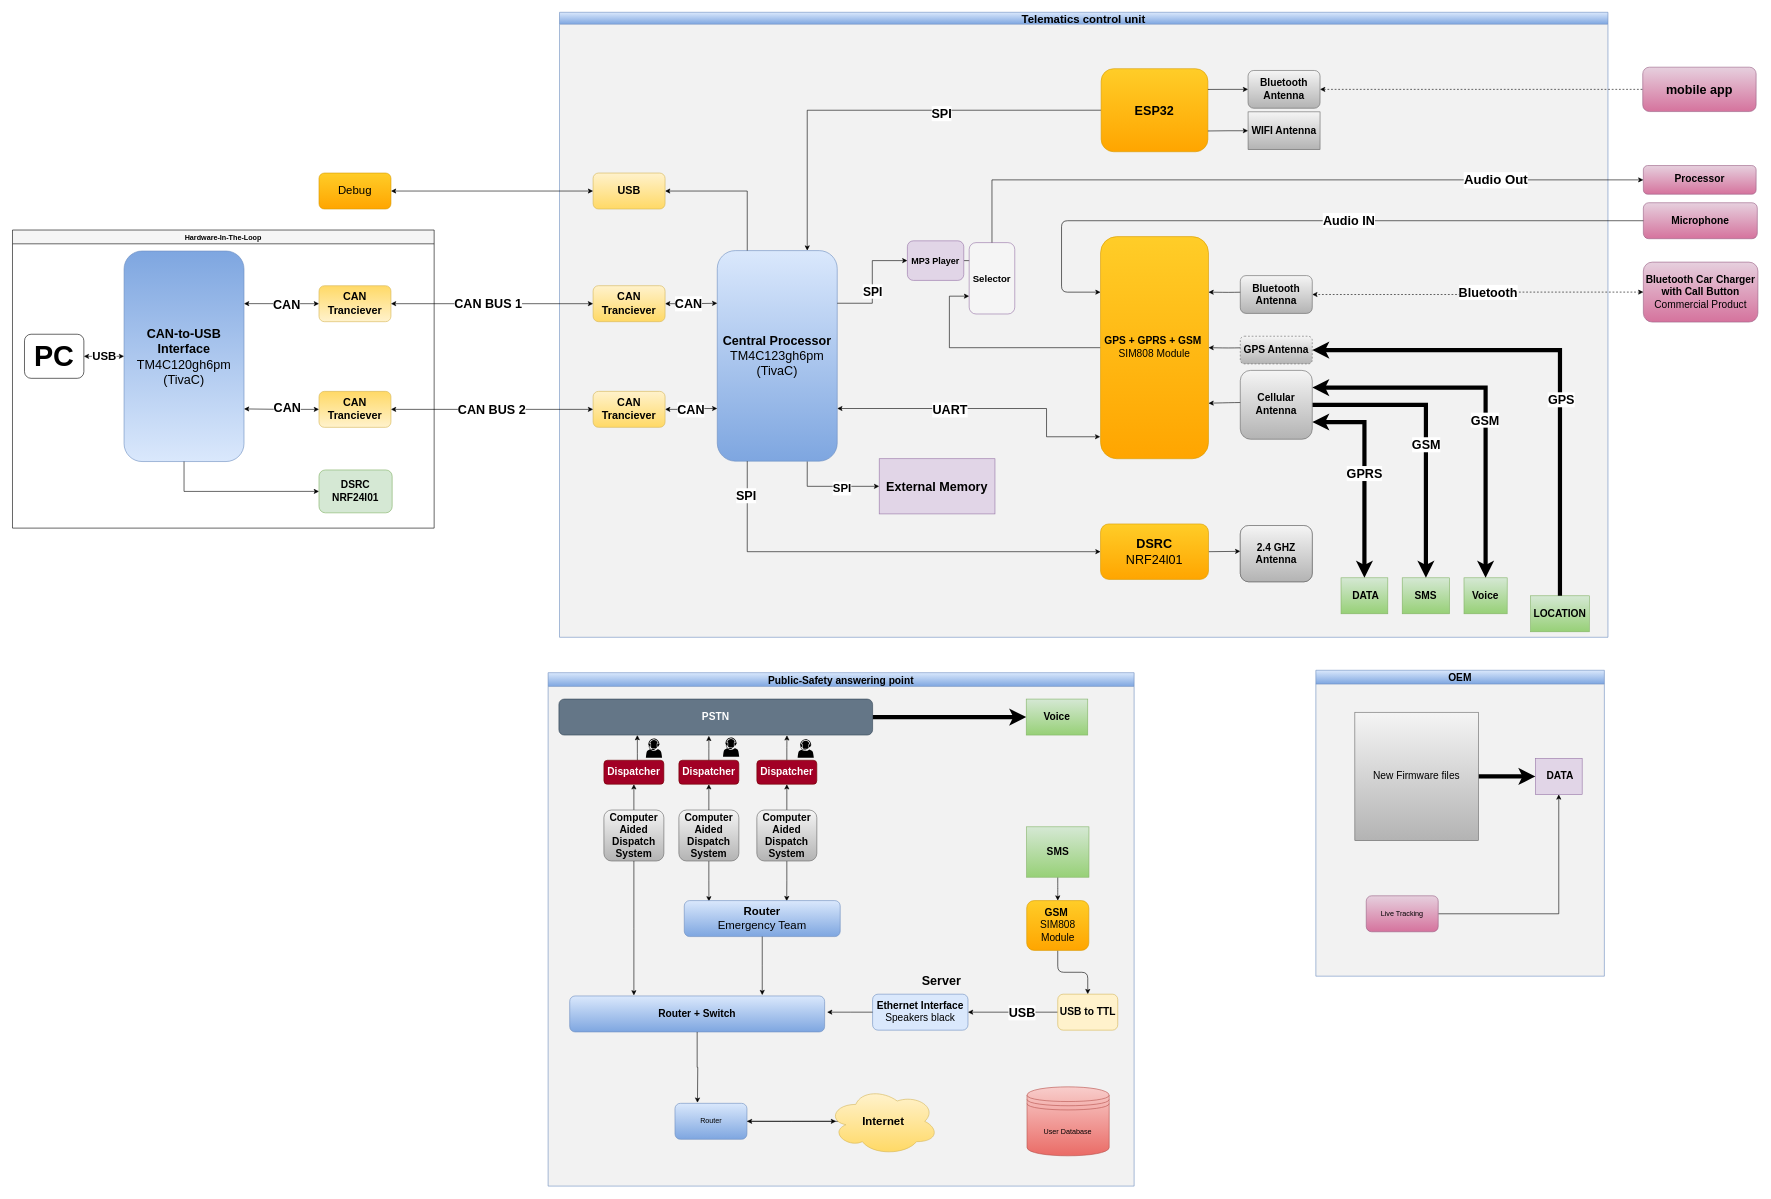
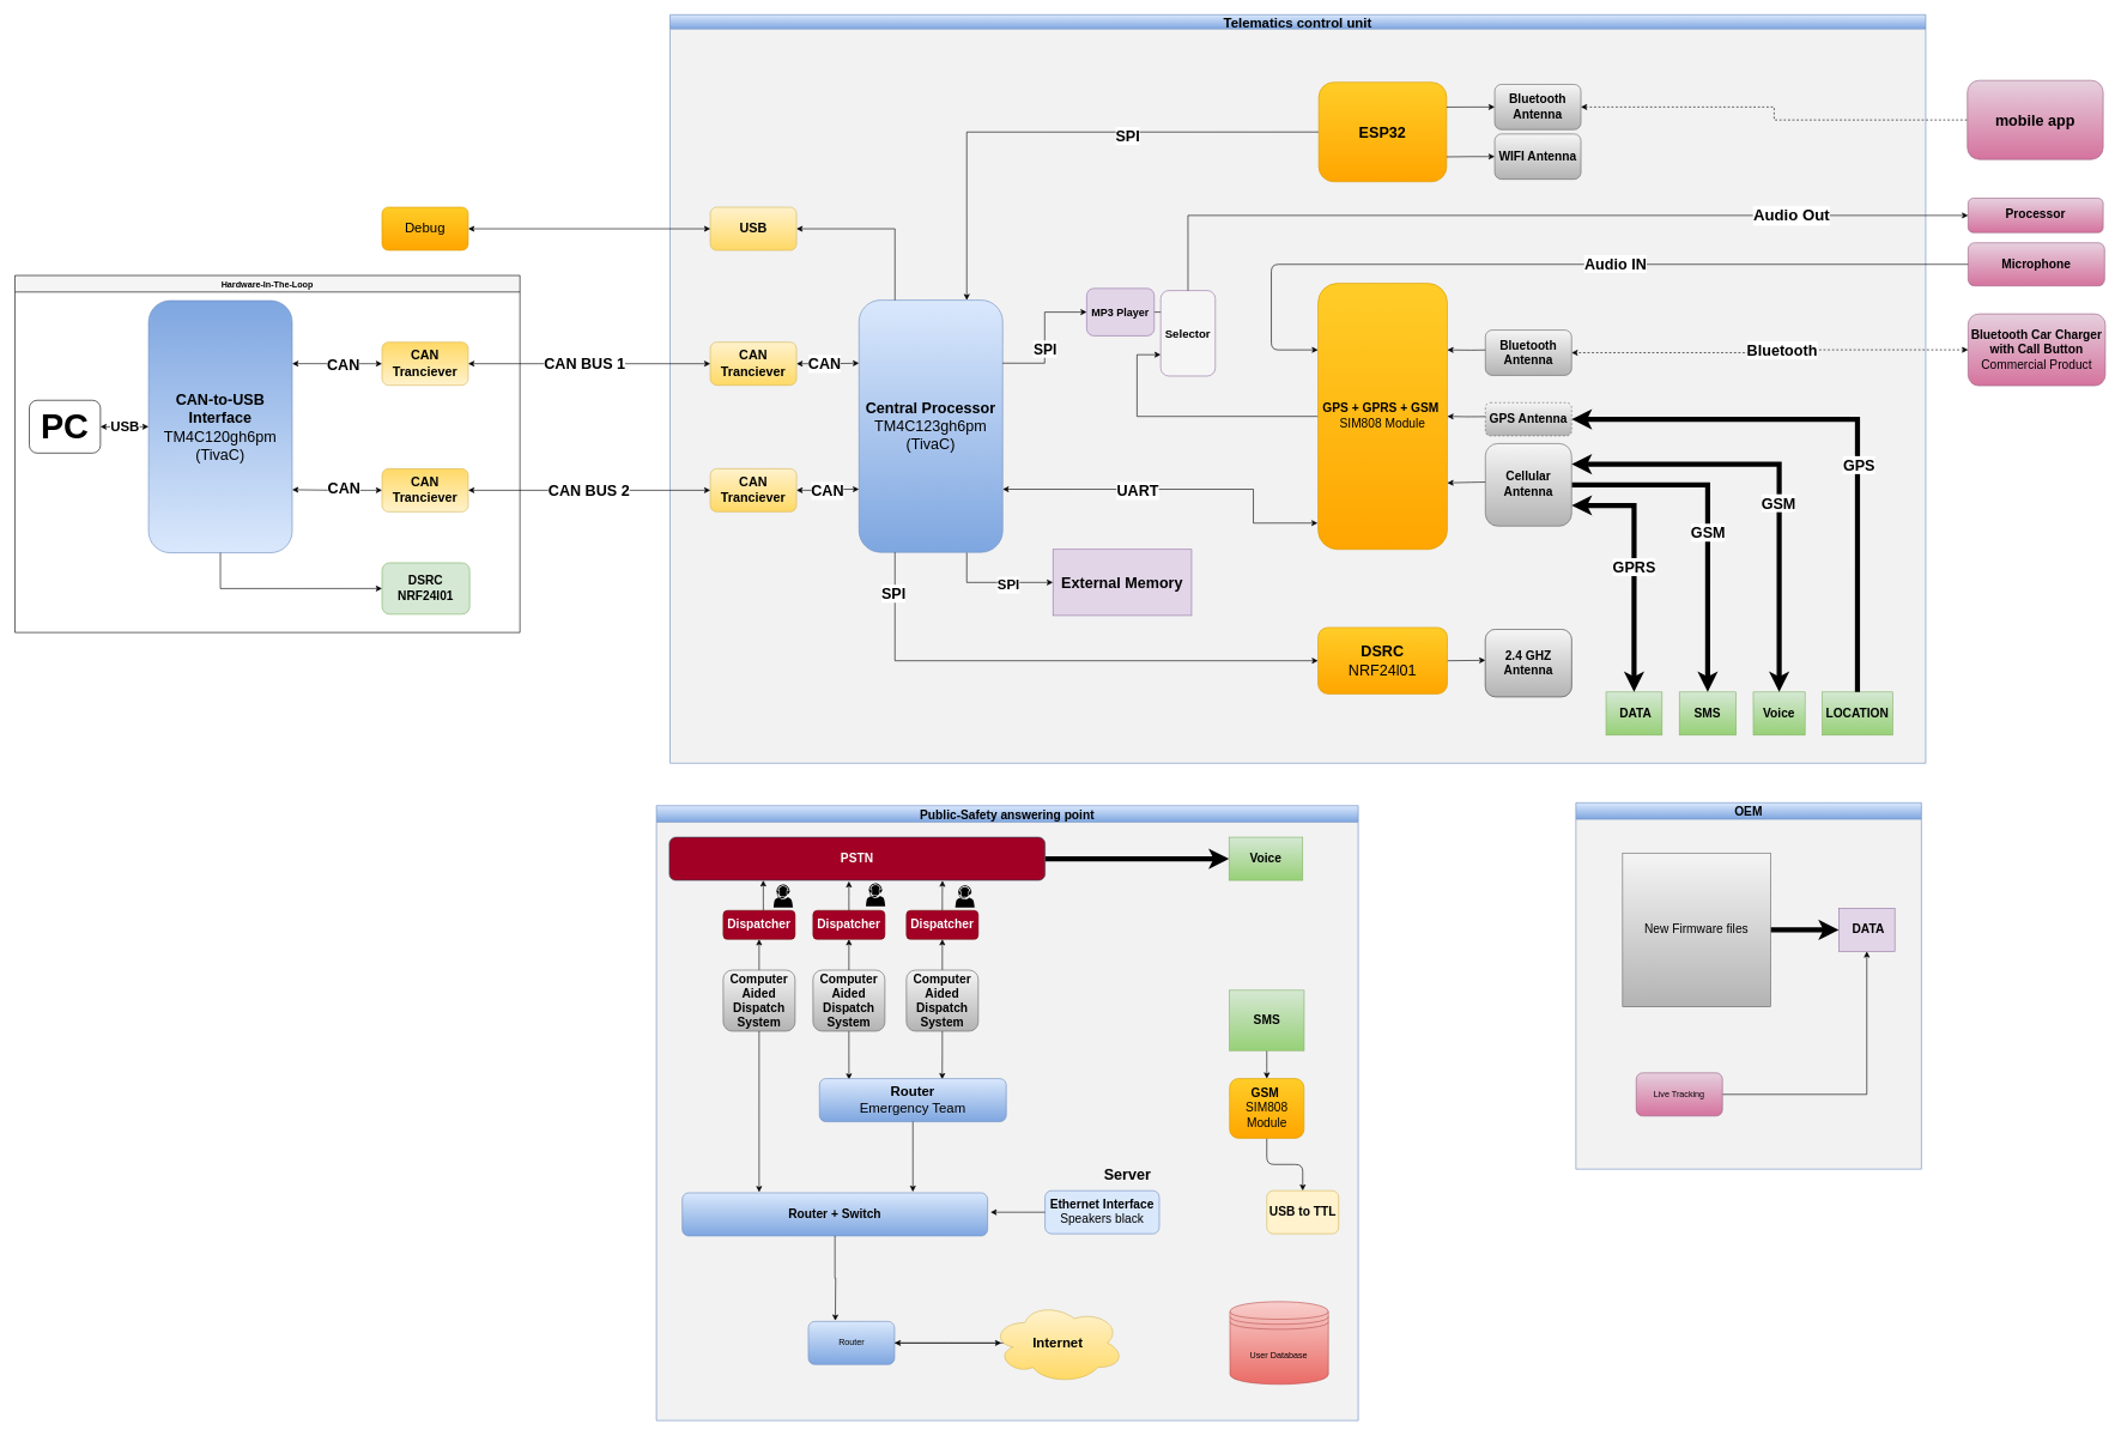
- <mxCell id="122" value="&lt;b&gt;mobile app&lt;/b&gt;" style="rounded=1;whiteSpace=wrap;html=1;fontSize=21;gradientColor=#d5739d;fillColor=#e6d0de;strokeColor=#996185;" vertex="1" parent="1"><mxGeometry x="2738" y="111.5" width="189" height="74" as="geometry" /></mxCell>
+ <mxCell id="122" value="&lt;b&gt;mobile app&lt;/b&gt;" style="rounded=1;whiteSpace=wrap;html=1;fontSize=21;gradientColor=#d5739d;fillColor=#e6d0de;strokeColor=#996185;" vertex="1" parent="1"><mxGeometry x="2738" y="111.5" width="189" height="110" as="geometry" /></mxCell>
- <mxCell id="89" value="WIFI Antenna" style="whiteSpace=wrap;html=1;fillColor=#f5f5f5;strokeColor=#666666;fontSize=17;fontStyle=1;gradientColor=#b3b3b3;rounded=0;" vertex="1" parent="44"><mxGeometry x="1147.97" y="166" width="120" height="63" as="geometry" /></mxCell>
+ <mxCell id="89" value="WIFI Antenna" style="rounded=1;whiteSpace=wrap;html=1;fillColor=#f5f5f5;strokeColor=#666666;fontSize=17;fontStyle=1;gradientColor=#b3b3b3;" vertex="1" parent="44"><mxGeometry x="1147.97" y="166" width="120" height="63" as="geometry" /></mxCell>
- <mxCell id="64" value="LOCATION" style="rounded=0;whiteSpace=wrap;html=1;fontSize=17;align=center;fontStyle=1;fillColor=#d5e8d4;strokeColor=#82b366;gradientColor=#97d077;" vertex="1" parent="44"><mxGeometry x="1618.97" y="972.83" width="98" height="60" as="geometry" /></mxCell>
+ <mxCell id="64" value="LOCATION" style="rounded=0;whiteSpace=wrap;html=1;fontSize=17;align=center;fontStyle=1;fillColor=#d5e8d4;strokeColor=#82b366;gradientColor=#97d077;" vertex="1" parent="44"><mxGeometry x="1603.97" y="942.83" width="98" height="60" as="geometry" /></mxCell>
- <mxCell id="14" value="PSTN" style="rounded=1;whiteSpace=wrap;html=1;fillColor=#647687;strokeColor=#314354;fontSize=17;fontStyle=1;fontColor=#ffffff;" vertex="1" parent="8"><mxGeometry x="18" y="44" width="523" height="60" as="geometry" /></mxCell>
+ <mxCell id="14" value="PSTN" style="rounded=1;whiteSpace=wrap;html=1;fillColor=#a20025;strokeColor=#314354;fontSize=17;fontStyle=1;fontColor=#ffffff;" vertex="1" parent="8"><mxGeometry x="18" y="44" width="523" height="60" as="geometry" /></mxCell>
- <mxCell id="31" style="edgeStyle=orthogonalEdgeStyle;rounded=0;orthogonalLoop=1;jettySize=auto;html=1;entryX=1;entryY=0.5;entryDx=0;entryDy=0;fontSize=19;" edge="1" parent="8" source="33" target="25"><mxGeometry relative="1" as="geometry" /></mxCell>
- <mxCell id="32" value="&lt;b&gt;&lt;font style=&quot;font-size: 21px&quot;&gt;USB&lt;/font&gt;&lt;/b&gt;" style="edgeLabel;html=1;align=center;verticalAlign=middle;resizable=0;points=[];fontSize=19;" vertex="1" connectable="0" parent="31"><mxGeometry x="-0.203" relative="1" as="geometry"><mxPoint as="offset" /></mxGeometry></mxCell>
